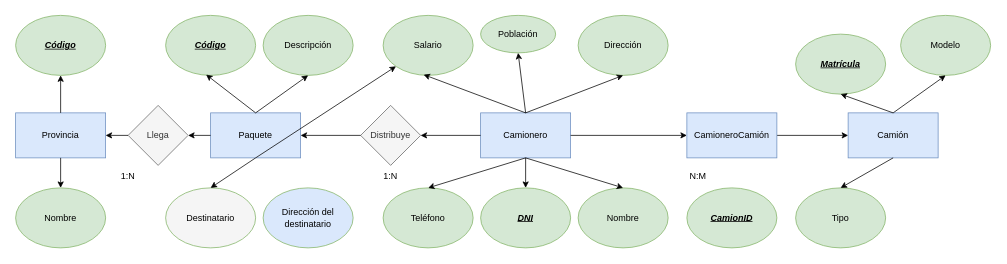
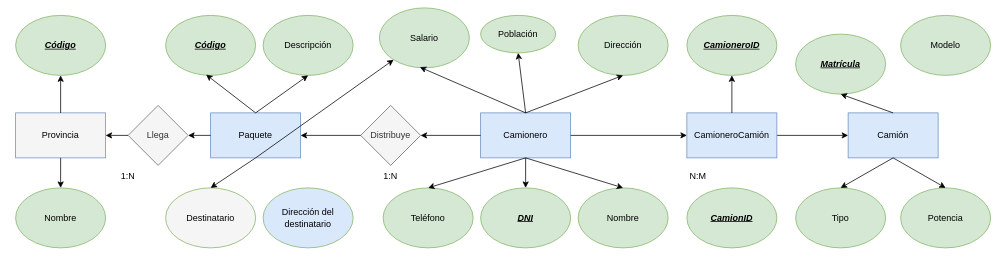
- <mxCell id="7" value="Salario" style="ellipse;whiteSpace=wrap;html=1;fillColor=#d5e8d4;strokeColor=#82b366;" vertex="1" parent="1"><mxGeometry x="510" y="20" width="120" height="80" as="geometry" /></mxCell>
+ <mxCell id="7" value="Salario" style="ellipse;whiteSpace=wrap;html=1;fillColor=#d5e8d4;strokeColor=#82b366;" vertex="1" parent="1"><mxGeometry x="505" y="10" width="120" height="80" as="geometry" /></mxCell>
+ <mxCell id="50" value="CamioneroID" style="ellipse;whiteSpace=wrap;html=1;fillColor=#d5e8d4;strokeColor=#82b366;fontStyle=7" vertex="1" parent="1"><mxGeometry x="915" y="20" width="120" height="80" as="geometry" /></mxCell>
+ <mxCell id="52" value="" style="endArrow=classic;html=1;rounded=0;entryX=0.5;entryY=1;entryDx=0;entryDy=0;exitX=0.5;exitY=0;exitDx=0;exitDy=0;" edge="1" parent="1" source="49" target="50"><mxGeometry width="50" height="50" relative="1" as="geometry"><mxPoint x="935" y="240" as="sourcePoint" /><mxPoint x="985" y="190" as="targetPoint" /></mxGeometry></mxCell>
- <mxCell id="35" value="" style="endArrow=classic;html=1;rounded=0;exitX=0.5;exitY=0;exitDx=0;exitDy=0;entryX=0.5;entryY=1;entryDx=0;entryDy=0;" edge="1" parent="1" source="29" target="33"><mxGeometry width="50" height="50" relative="1" as="geometry"><mxPoint x="1380" y="210" as="sourcePoint" /><mxPoint x="1430" y="160" as="targetPoint" /></mxGeometry></mxCell>
- <mxCell id="24" value="Provincia" style="rounded=0;whiteSpace=wrap;html=1;fillColor=#dae8fc;strokeColor=#6c8ebf;" vertex="1" parent="1"><mxGeometry x="20" y="150" width="120" height="60" as="geometry" /></mxCell>
+ <mxCell id="24" value="Provincia" style="rounded=0;whiteSpace=wrap;html=1;fillColor=#f5f5f5;strokeColor=#6c8ebf;" vertex="1" parent="1"><mxGeometry x="20" y="150" width="120" height="60" as="geometry" /></mxCell>
+ <mxCell id="37" value="" style="endArrow=classic;html=1;rounded=0;exitX=0.5;exitY=1;exitDx=0;exitDy=0;entryX=0.5;entryY=0;entryDx=0;entryDy=0;" edge="1" parent="1" source="29" target="30"><mxGeometry width="50" height="50" relative="1" as="geometry"><mxPoint x="1380" y="210" as="sourcePoint" /><mxPoint x="1430" y="160" as="targetPoint" /></mxGeometry></mxCell>
+ <mxCell id="30" value="&lt;div&gt;Potencia&lt;/div&gt;" style="ellipse;whiteSpace=wrap;html=1;fillColor=#d5e8d4;strokeColor=#82b366;" vertex="1" parent="1"><mxGeometry x="1200" y="250" width="120" height="80" as="geometry" /></mxCell>
